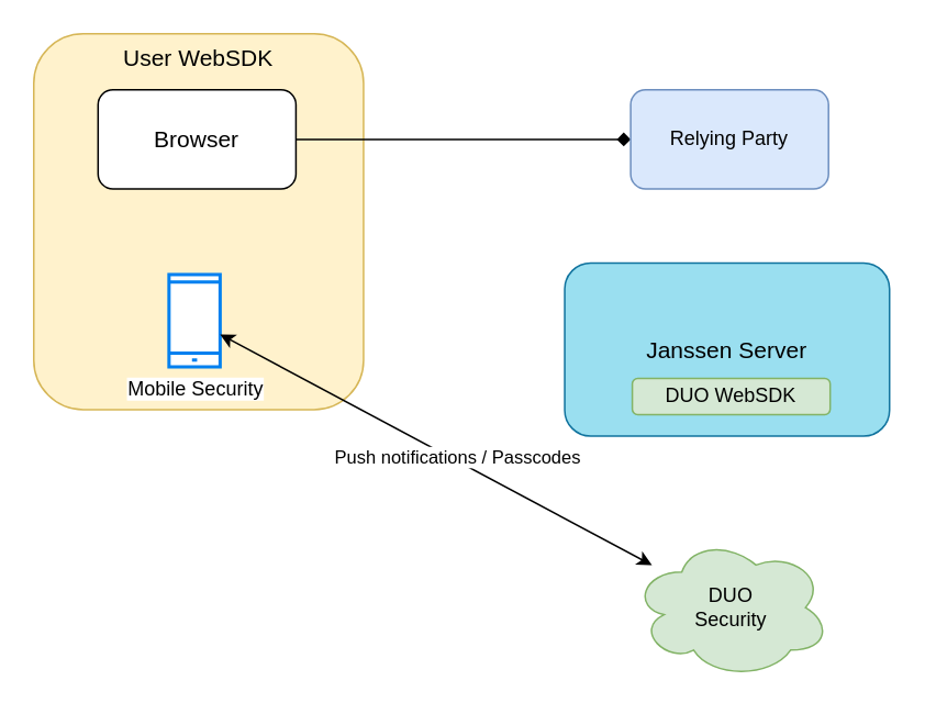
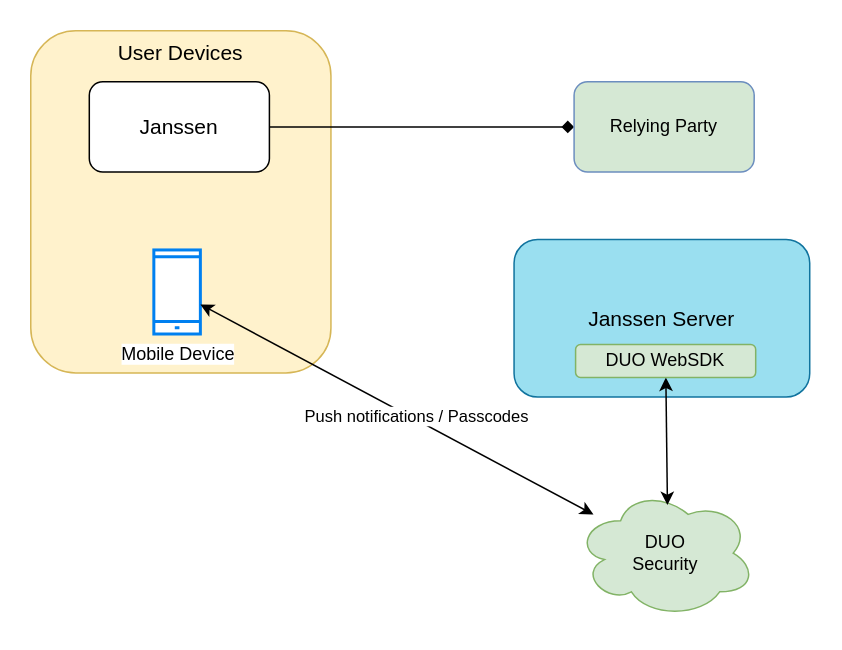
- <mxCell id="2" value="User WebSDK" style="rounded=1;whiteSpace=wrap;html=1;fontSize=14;strokeColor=#d6b656;fillColor=#fff2cc;verticalAlign=top;align=center;" parent="1" vertex="1"><mxGeometry x="20" y="20" width="200" height="228" as="geometry" /></mxCell>
+ <mxCell id="2" value="User Devices" style="rounded=1;whiteSpace=wrap;html=1;fontSize=14;strokeColor=#d6b656;fillColor=#fff2cc;verticalAlign=top;align=center;" parent="1" vertex="1"><mxGeometry x="20" y="20" width="200" height="228" as="geometry" /></mxCell>
- <mxCell id="4" value="Browser" style="rounded=1;whiteSpace=wrap;html=1;fontSize=14;" parent="1" vertex="1"><mxGeometry x="59" y="54" width="120" height="60" as="geometry" /></mxCell>
+ <mxCell id="4" value="Janssen" style="rounded=1;whiteSpace=wrap;html=1;fontSize=14;" parent="1" vertex="1"><mxGeometry x="59" y="54" width="120" height="60" as="geometry" /></mxCell>
- <mxCell id="12" value="Relying Party" style="rounded=1;whiteSpace=wrap;html=1;fillColor=#dae8fc;strokeColor=#6c8ebf;" vertex="1" parent="1"><mxGeometry x="382" y="54" width="120" height="60" as="geometry" /></mxCell>
+ <mxCell id="12" value="Relying Party" style="rounded=1;whiteSpace=wrap;html=1;fillColor=#d5e8d4;strokeColor=#6c8ebf;" vertex="1" parent="1"><mxGeometry x="382" y="54" width="120" height="60" as="geometry" /></mxCell>
- <mxCell id="8" value="Mobile Security" style="html=1;verticalLabelPosition=bottom;align=center;labelBackgroundColor=#ffffff;verticalAlign=top;strokeWidth=2;strokeColor=#0080F0;shadow=0;dashed=0;shape=mxgraph.ios7.icons.smartphone;" vertex="1" parent="1"><mxGeometry x="102" y="166" width="31" height="56" as="geometry" /></mxCell>
+ <mxCell id="8" value="Mobile Device" style="html=1;verticalLabelPosition=bottom;align=center;labelBackgroundColor=#ffffff;verticalAlign=top;strokeWidth=2;strokeColor=#0080F0;shadow=0;dashed=0;shape=mxgraph.ios7.icons.smartphone;" vertex="1" parent="1"><mxGeometry x="102" y="166" width="31" height="56" as="geometry" /></mxCell>
+ <mxCell id="7" value="" style="endArrow=classic;startArrow=classic;html=1;rounded=0;elbow=vertical;entryX=0.51;entryY=0.128;entryDx=0;entryDy=0;entryPerimeter=0;" edge="1" parent="1" source="11" target="6"><mxGeometry width="50" height="50" relative="1" as="geometry"><mxPoint x="458.962" y="253.418" as="sourcePoint" /><mxPoint x="630" y="30" as="targetPoint" /></mxGeometry></mxCell>
